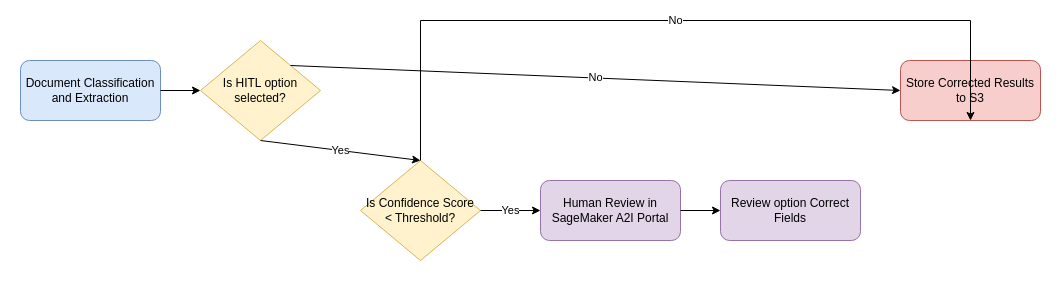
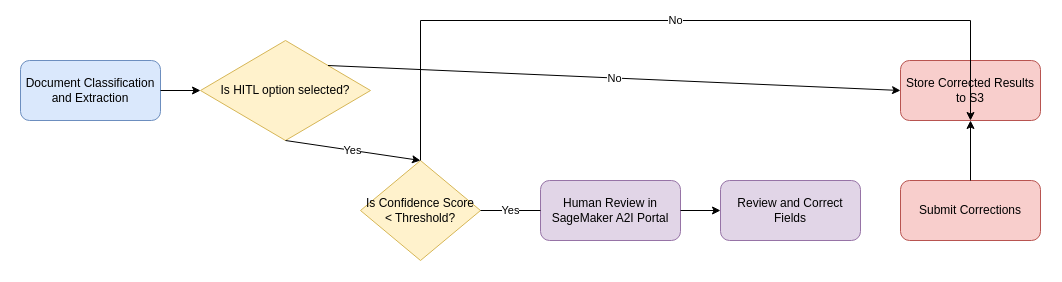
- <mxCell id="3" value="Is HITL option selected?" style="rhombus;whiteSpace=wrap;html=1;fillColor=#fff2cc;strokeColor=#d6b656;" vertex="1" parent="1"><mxGeometry x="200" y="40" width="120" height="100" as="geometry" /></mxCell>
+ <mxCell id="3" value="Is HITL option selected?" style="rhombus;whiteSpace=wrap;html=1;fillColor=#fff2cc;strokeColor=#d6b656;" vertex="1" parent="1"><mxGeometry x="200" y="40" width="170" height="100" as="geometry" /></mxCell>
+ <mxCell id="15" value="" style="endArrow=classic;html=1;rounded=0;exitX=0.5;exitY=0;exitDx=0;exitDy=0;entryX=0.5;entryY=1;entryDx=0;entryDy=0;" edge="1" parent="1" source="7" target="8"><mxGeometry width="50" height="50" relative="1" as="geometry"><mxPoint x="970" y="170" as="sourcePoint" /><mxPoint x="970" y="130" as="targetPoint" /></mxGeometry></mxCell>
- <mxCell id="12" value="Yes" style="endArrow=classic;html=1;rounded=0;exitX=1;exitY=0.5;exitDx=0;exitDy=0;entryX=0;entryY=0.5;entryDx=0;entryDy=0;" edge="1" parent="1" source="4" target="5"><mxGeometry width="50" height="50" relative="1" as="geometry"><mxPoint x="490" y="210" as="sourcePoint" /><mxPoint x="530" y="210" as="targetPoint" /></mxGeometry></mxCell>
+ <mxCell id="12" value="Yes" style="endArrow=none;html=1;rounded=0;exitX=1;exitY=0.5;exitDx=0;exitDy=0;entryX=0;entryY=0.5;entryDx=0;entryDy=0;" edge="1" parent="1" source="4" target="5"><mxGeometry width="50" height="50" relative="1" as="geometry"><mxPoint x="490" y="210" as="sourcePoint" /><mxPoint x="530" y="210" as="targetPoint" /></mxGeometry></mxCell>
- <mxCell id="6" value="Review option Correct Fields" style="rounded=1;whiteSpace=wrap;html=1;fillColor=#e1d5e7;strokeColor=#9673a6;" vertex="1" parent="1"><mxGeometry x="720" y="180" width="140" height="60" as="geometry" /></mxCell>
+ <mxCell id="6" value="Review and Correct Fields" style="rounded=1;whiteSpace=wrap;html=1;fillColor=#e1d5e7;strokeColor=#9673a6;" vertex="1" parent="1"><mxGeometry x="720" y="180" width="140" height="60" as="geometry" /></mxCell>
+ <mxCell id="7" value="Submit Corrections" style="rounded=1;whiteSpace=wrap;html=1;fillColor=#f8cecc;strokeColor=#b85450;" vertex="1" parent="1"><mxGeometry x="900" y="180" width="140" height="60" as="geometry" /></mxCell>
